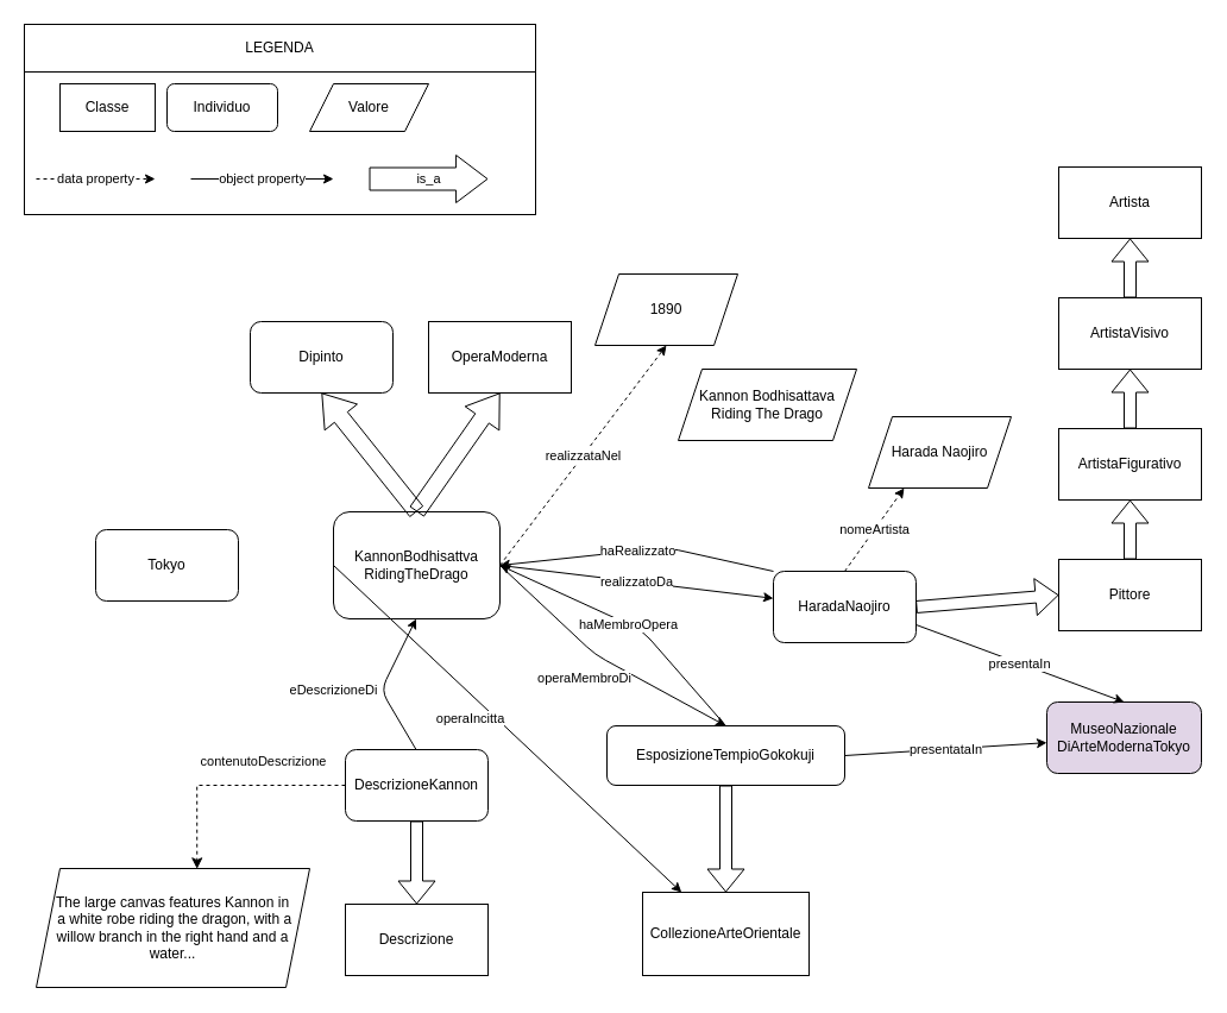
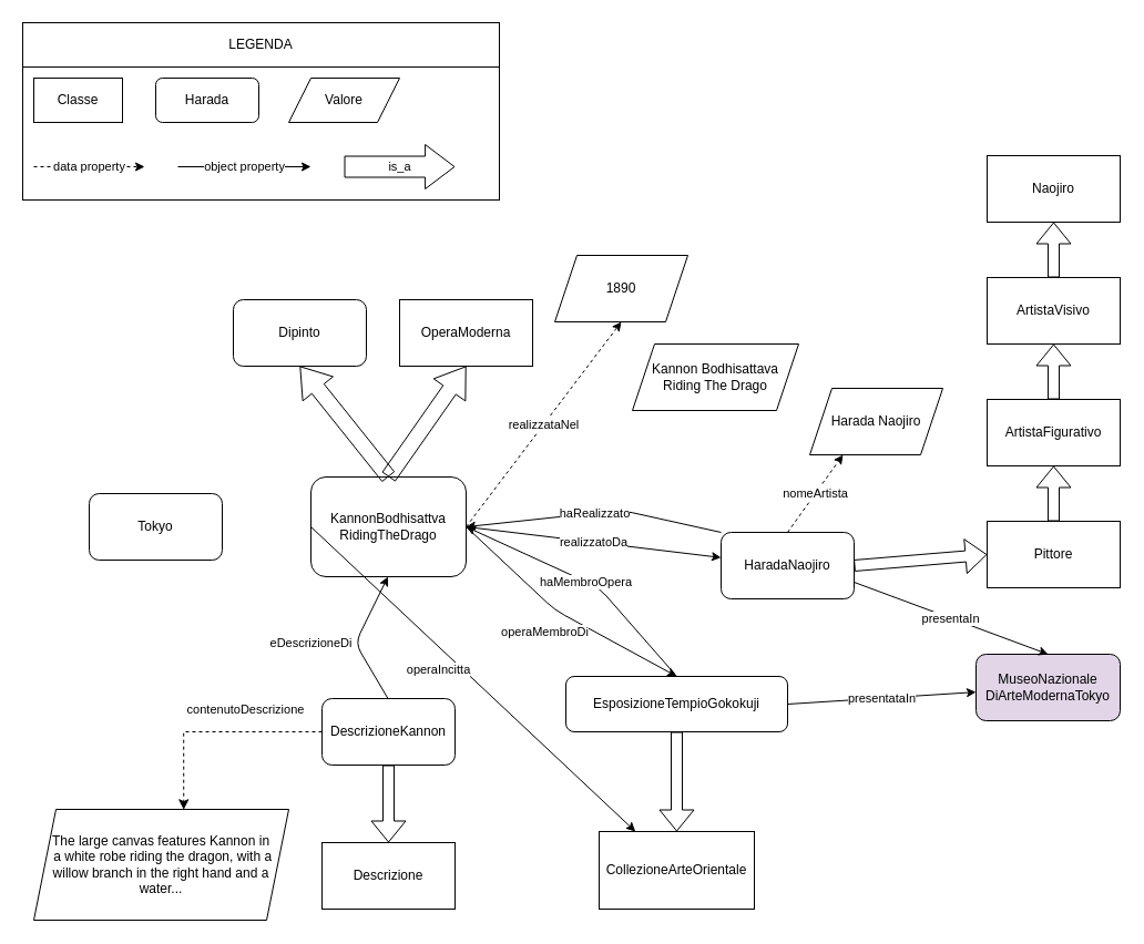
- <mxCell id="28" value="Classe" style="rounded=0;whiteSpace=wrap;html=1;" parent="1" vertex="1"><mxGeometry x="50" y="70" width="80" height="40" as="geometry" /></mxCell>
+ <mxCell id="28" value="Classe" style="rounded=0;whiteSpace=wrap;html=1;" parent="1" vertex="1"><mxGeometry x="30" y="70" width="80" height="40" as="geometry" /></mxCell>
- <mxCell id="29" value="Individuo" style="rounded=1;whiteSpace=wrap;html=1;" parent="1" vertex="1"><mxGeometry x="140" y="70" width="93" height="40" as="geometry" /></mxCell>
+ <mxCell id="29" value="Harada" style="rounded=1;whiteSpace=wrap;html=1;" parent="1" vertex="1"><mxGeometry x="140" y="70" width="93" height="40" as="geometry" /></mxCell>
- <mxCell id="17" value="Artista" style="rounded=0;whiteSpace=wrap;html=1;" parent="1" vertex="1"><mxGeometry x="890" y="140" width="120" height="60" as="geometry" /></mxCell>
+ <mxCell id="17" value="Naojiro" style="rounded=0;whiteSpace=wrap;html=1;" parent="1" vertex="1"><mxGeometry x="890" y="140" width="120" height="60" as="geometry" /></mxCell>
